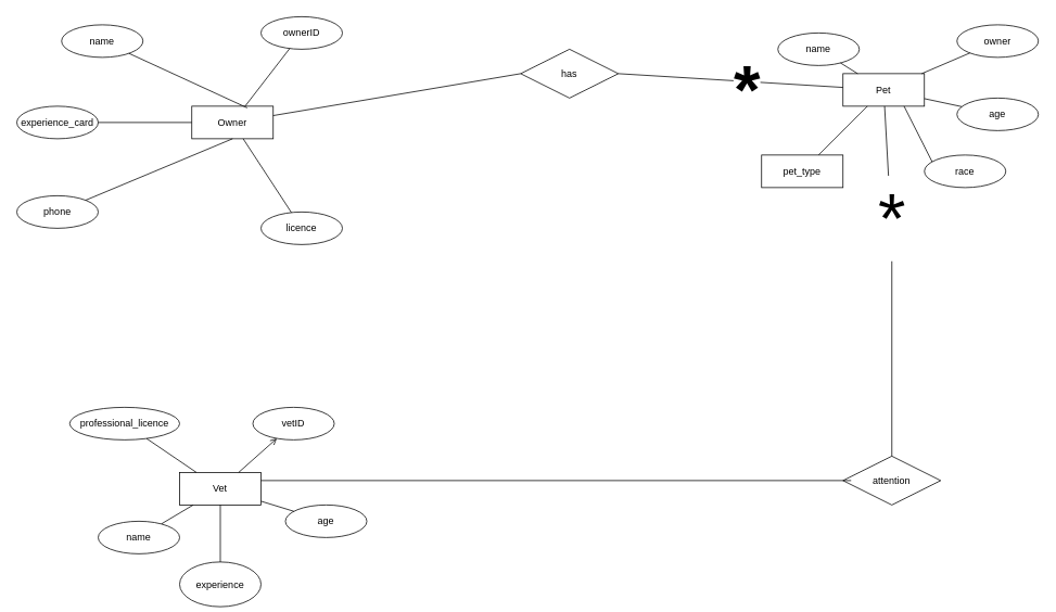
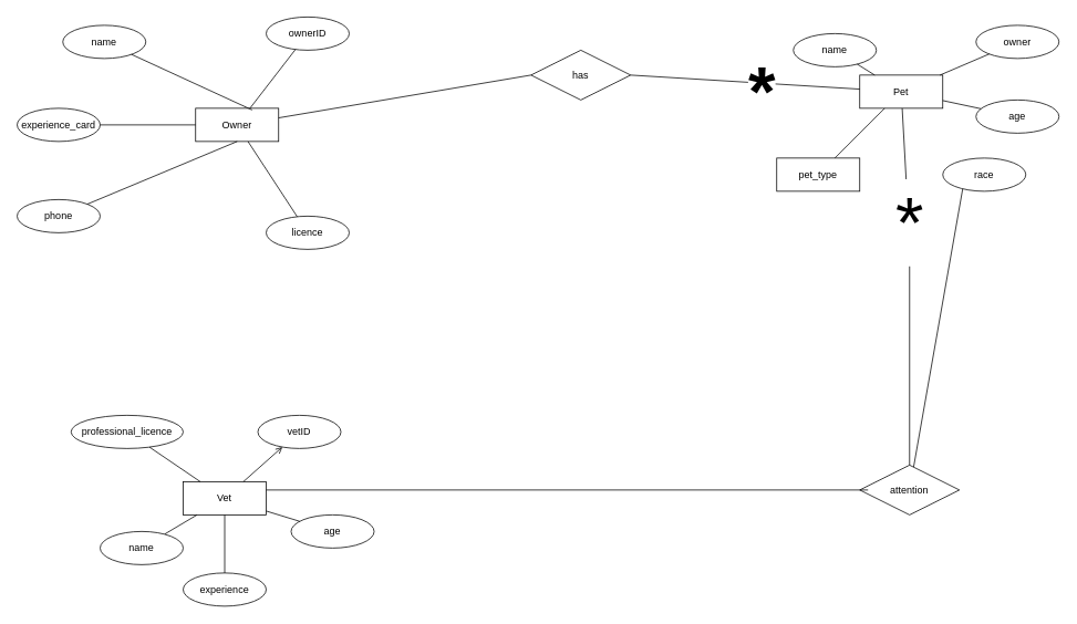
- <mxCell id="16" value="" style="endArrow=none;html=1;rounded=0;exitX=0.24;exitY=0.925;exitDx=0;exitDy=0;exitPerimeter=0;entryX=0.75;entryY=1;entryDx=0;entryDy=0;" edge="1" parent="1" source="18" target="3"><mxGeometry relative="1" as="geometry"><mxPoint x="1095" y="219.5" as="sourcePoint" /><mxPoint x="1255" y="219.5" as="targetPoint" /></mxGeometry></mxCell>
+ <mxCell id="16" value="" style="endArrow=none;html=1;rounded=0;exitX=0.24;exitY=0.925;exitDx=0;exitDy=0;exitPerimeter=0;" edge="1" parent="1" source="18" target="37"><mxGeometry relative="1" as="geometry"><mxPoint x="1095" y="219.5" as="sourcePoint" /><mxPoint x="1255" y="219.5" as="targetPoint" /></mxGeometry></mxCell>
- <mxCell id="30" value="experience" style="ellipse;whiteSpace=wrap;html=1;align=center;" vertex="1" parent="1"><mxGeometry x="220" y="690" width="100" height="55" as="geometry" /></mxCell>
+ <mxCell id="30" value="experience" style="ellipse;whiteSpace=wrap;html=1;align=center;" vertex="1" parent="1"><mxGeometry x="220" y="690" width="100" height="40" as="geometry" /></mxCell>
